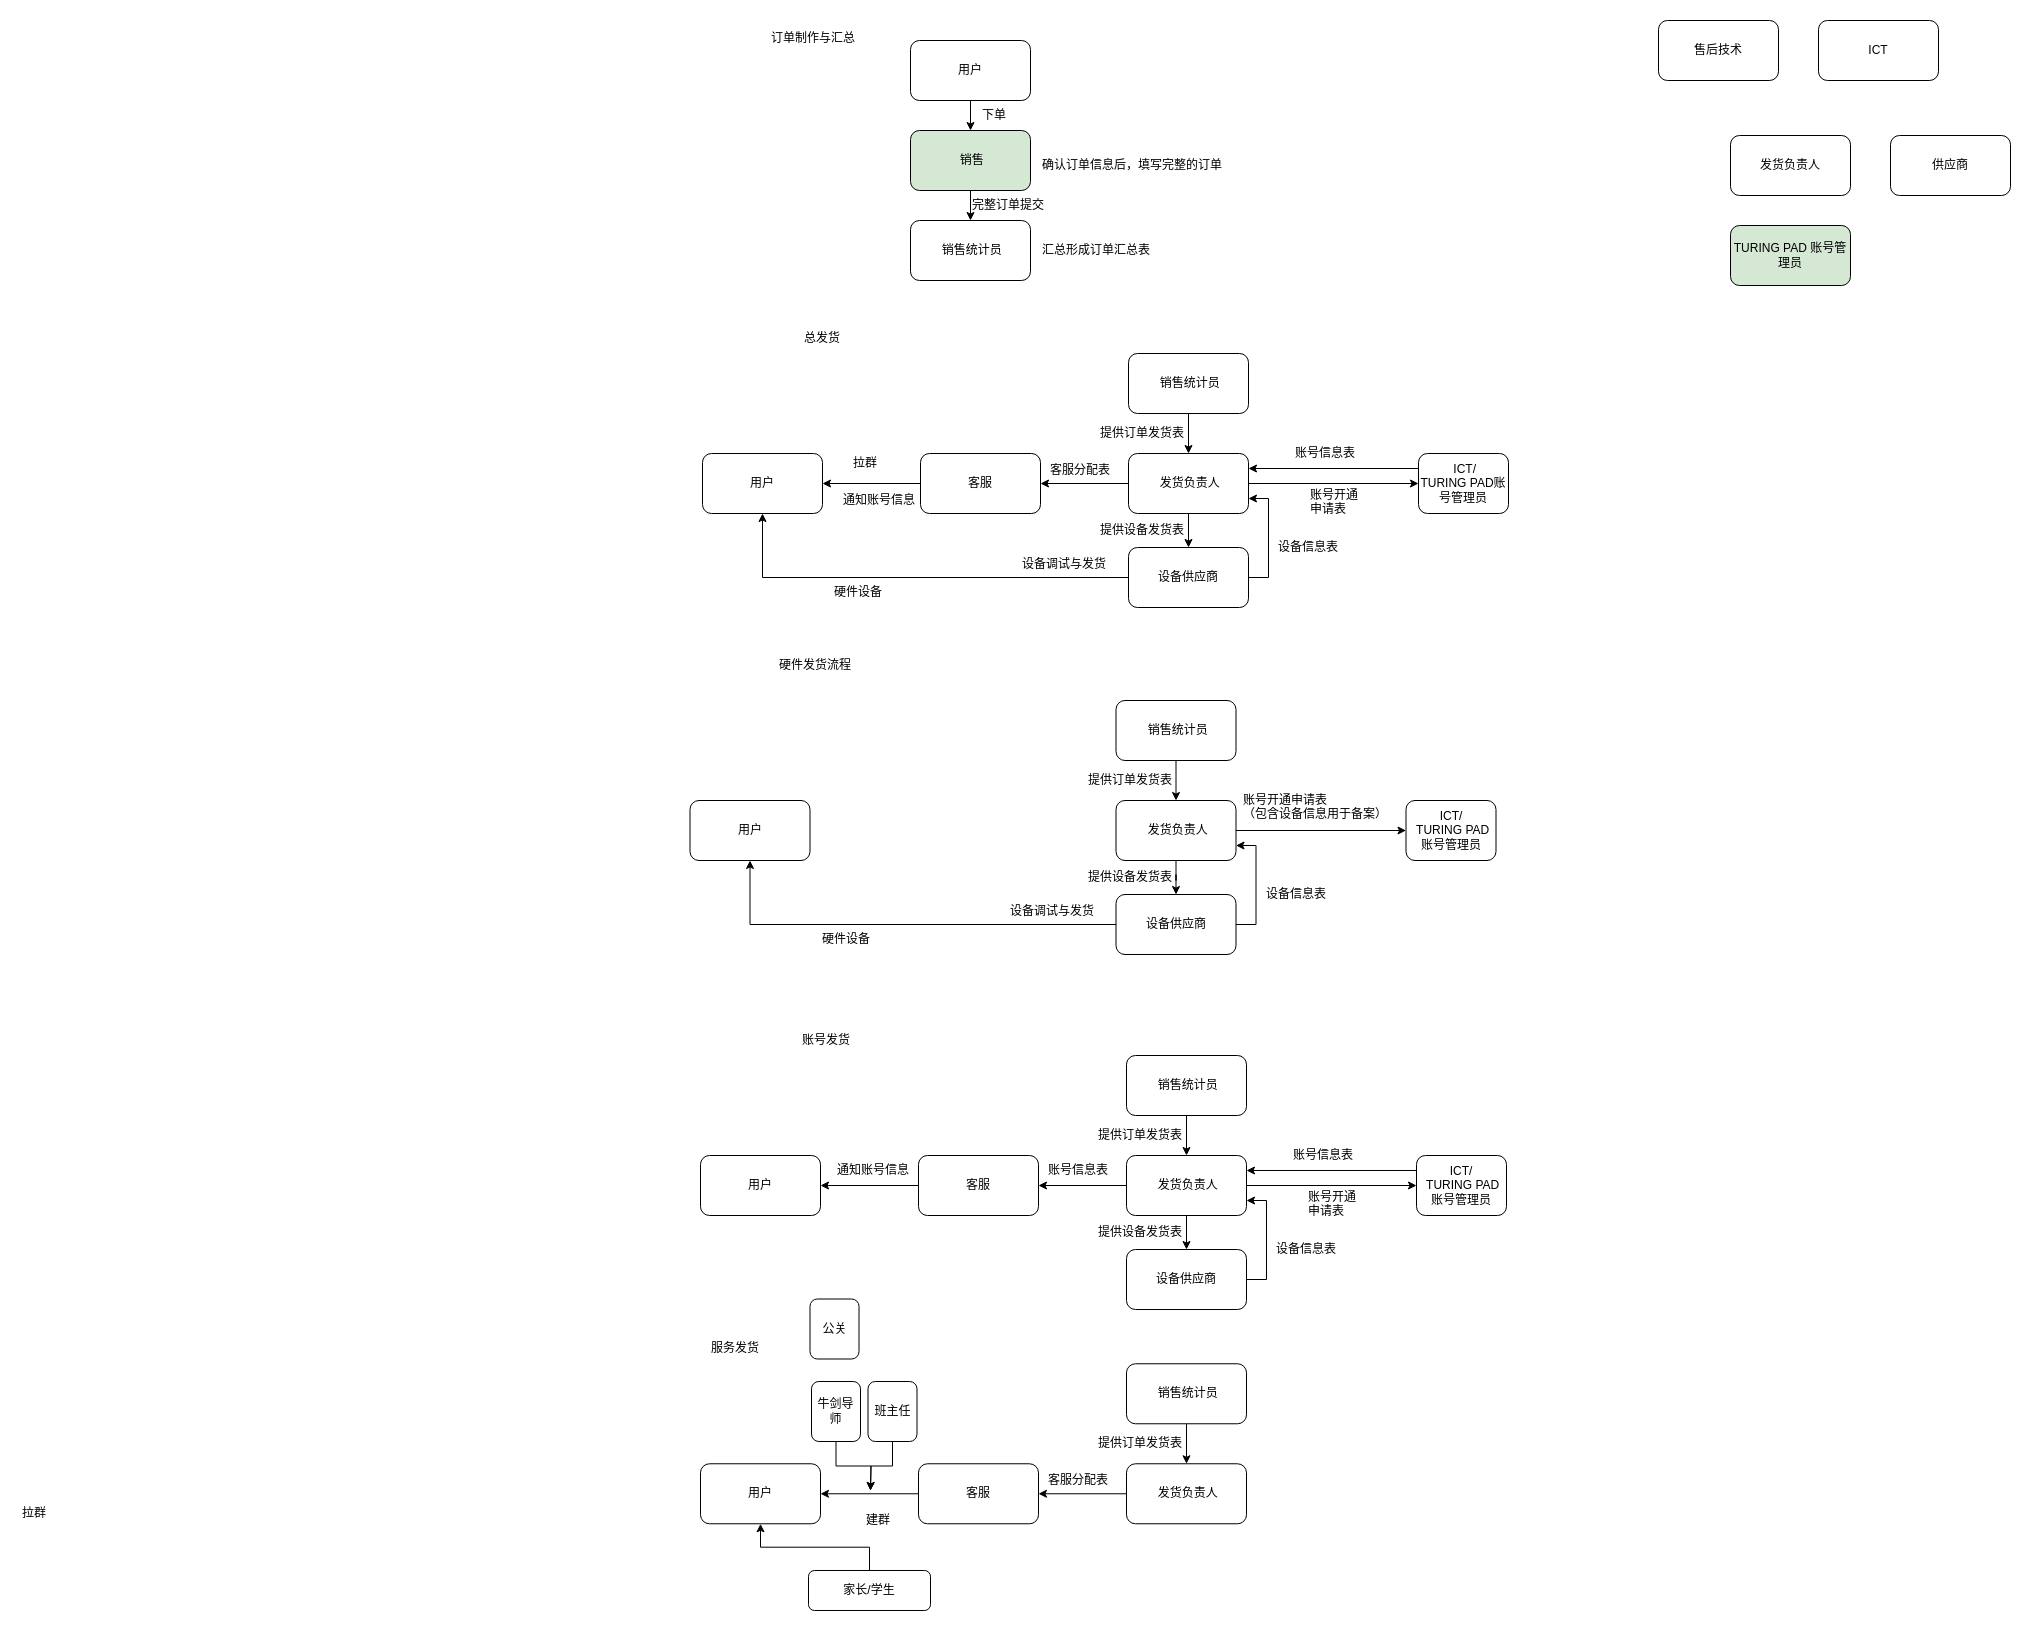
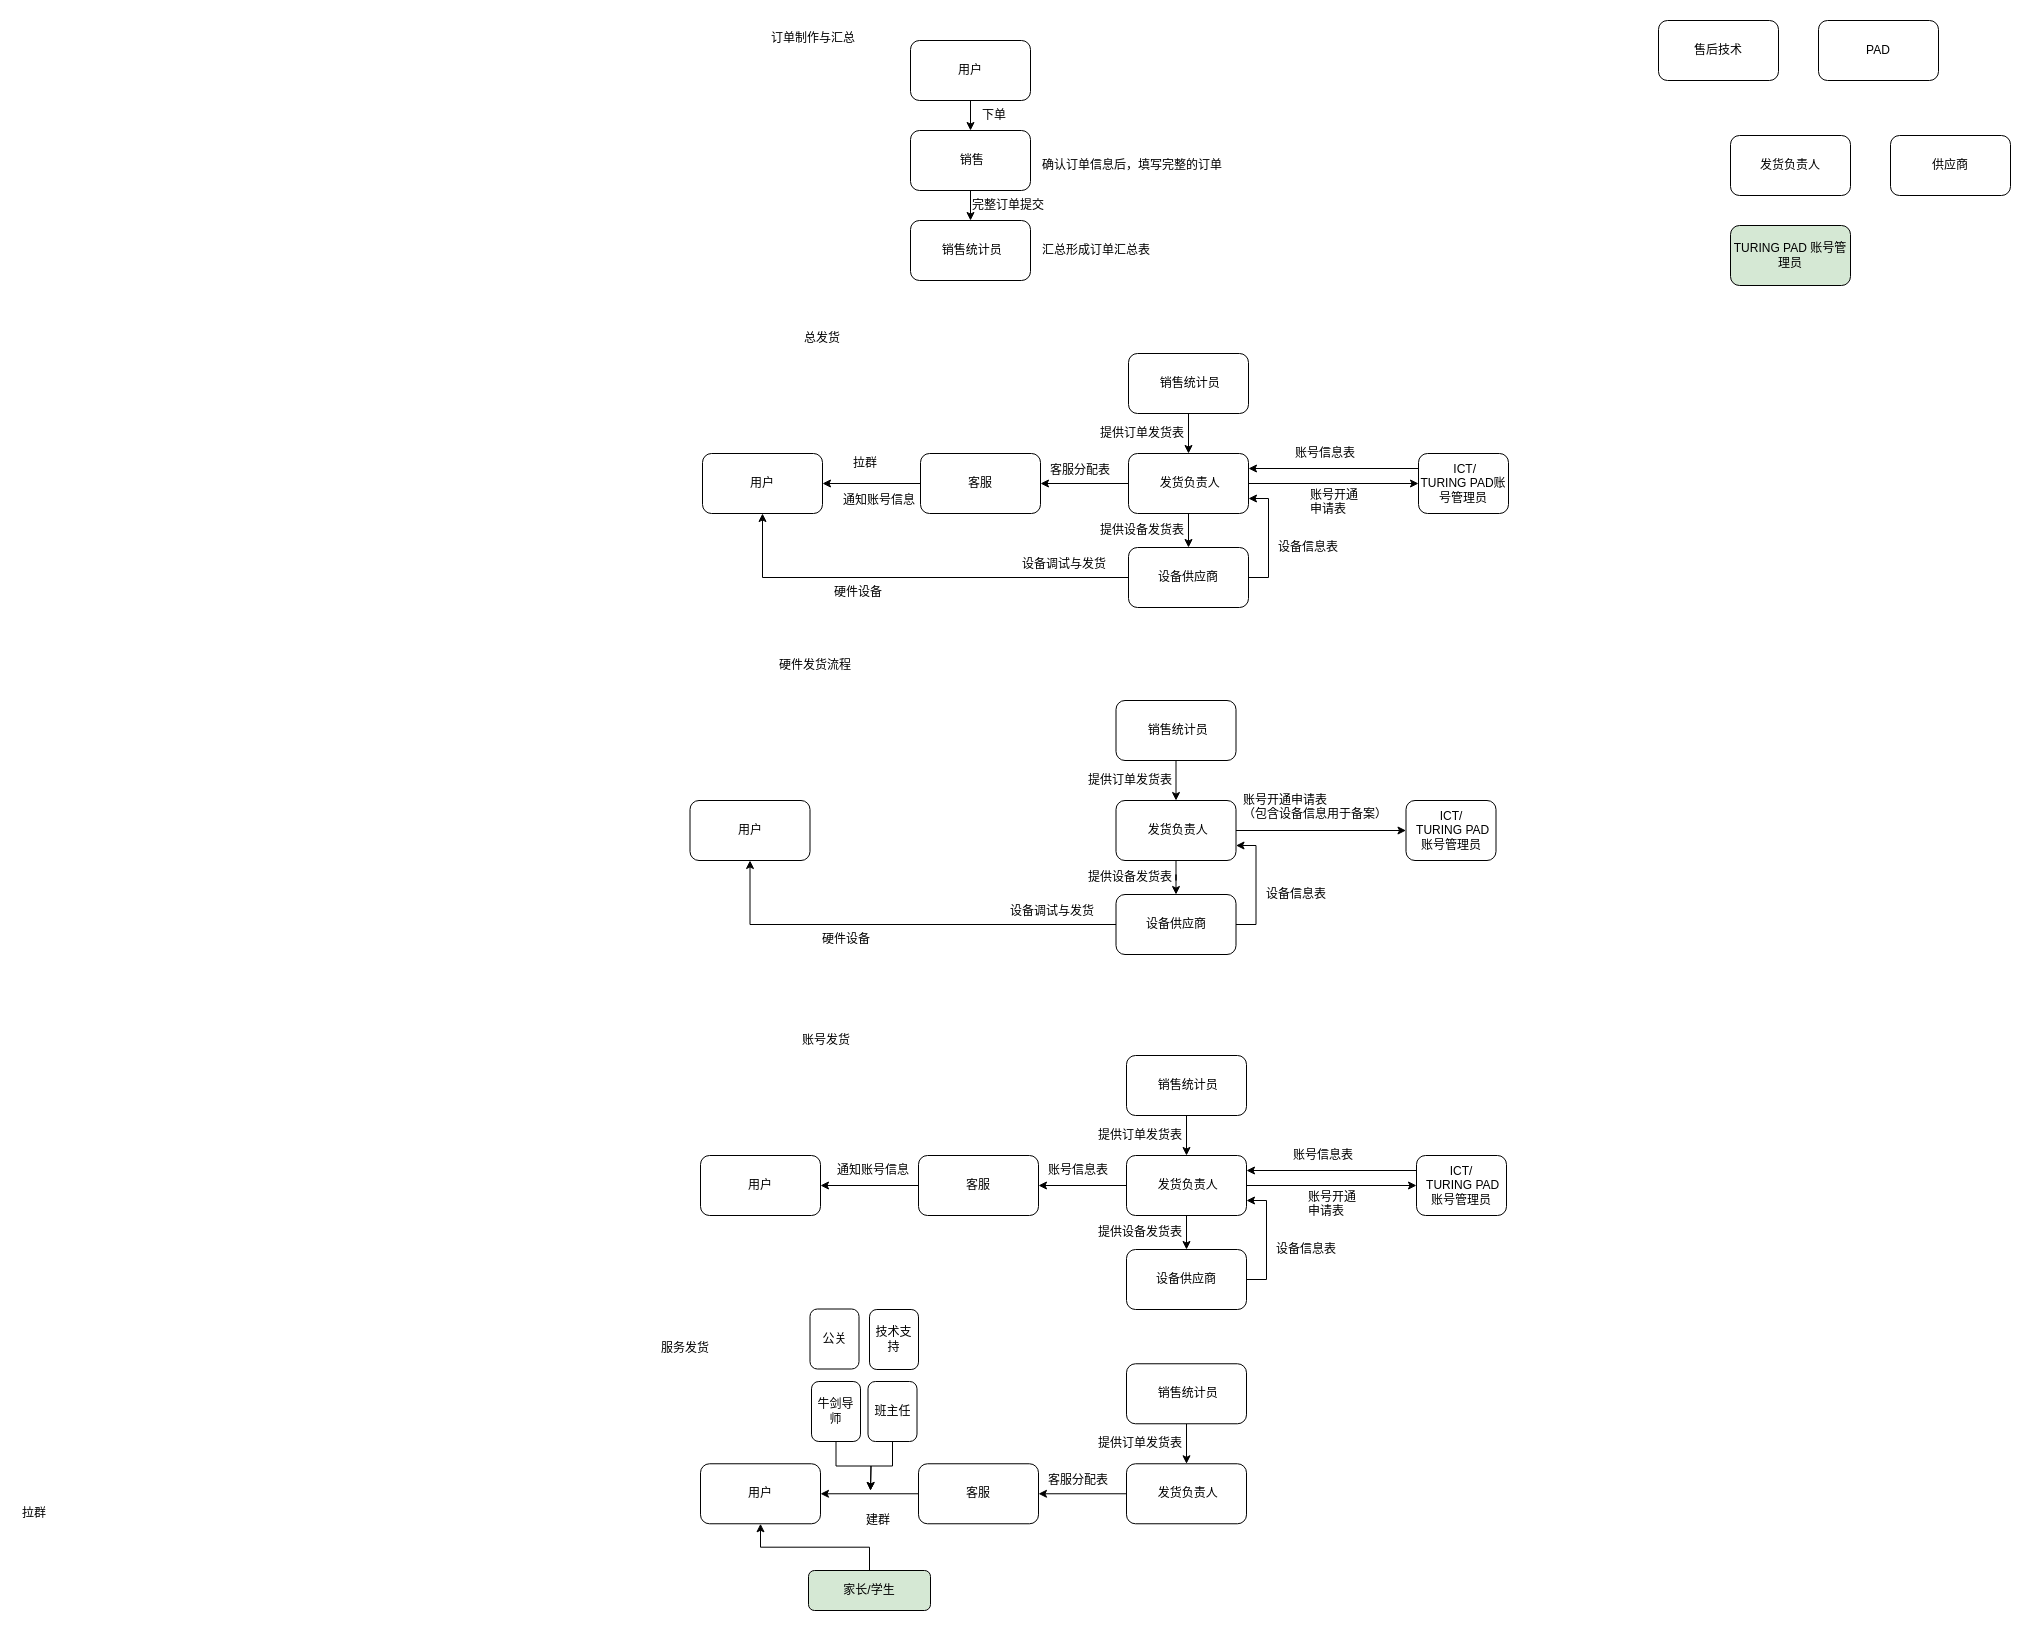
- <mxCell id="11" value="ICT" style="rounded=1;whiteSpace=wrap;html=1;" parent="1" vertex="1"><mxGeometry x="1818" y="20" width="120" height="60" as="geometry" /></mxCell>
+ <mxCell id="11" value="PAD" style="rounded=1;whiteSpace=wrap;html=1;" parent="1" vertex="1"><mxGeometry x="1818" y="20" width="120" height="60" as="geometry" /></mxCell>
- <mxCell id="5" value="&amp;nbsp;销售" style="rounded=1;whiteSpace=wrap;html=1;fillColor=#d5e8d4;" parent="1" vertex="1"><mxGeometry x="910" y="130" width="120" height="60" as="geometry" /></mxCell>
+ <mxCell id="5" value="&amp;nbsp;销售" style="rounded=1;whiteSpace=wrap;html=1;" parent="1" vertex="1"><mxGeometry x="910" y="130" width="120" height="60" as="geometry" /></mxCell>
- <mxCell id="96" value="公关" style="rounded=1;whiteSpace=wrap;html=1;" parent="1" vertex="1"><mxGeometry x="809.5" y="1298.5" width="49" height="60" as="geometry" /></mxCell>
+ <mxCell id="96" value="公关" style="rounded=1;whiteSpace=wrap;html=1;" parent="1" vertex="1"><mxGeometry x="809.5" y="1308.5" width="49" height="60" as="geometry" /></mxCell>
+ <mxCell id="95" value="技术支持" style="rounded=1;whiteSpace=wrap;html=1;" parent="1" vertex="1"><mxGeometry x="869" y="1309" width="49" height="60" as="geometry" /></mxCell>
- <mxCell id="85" value="服务发货&lt;br&gt;" style="text;html=1;resizable=0;points=[];autosize=1;align=left;verticalAlign=top;spacingTop=-4;" parent="1" vertex="1"><mxGeometry x="709" y="1338.276" width="60" height="20" as="geometry" /></mxCell>
+ <mxCell id="85" value="服务发货&lt;br&gt;" style="text;html=1;resizable=0;points=[];autosize=1;align=left;verticalAlign=top;spacingTop=-4;" parent="1" vertex="1"><mxGeometry x="659" y="1338.276" width="60" height="20" as="geometry" /></mxCell>
- <mxCell id="99" value="家长/学生" style="rounded=1;whiteSpace=wrap;html=1;" parent="1" vertex="1"><mxGeometry x="808" y="1570" width="122" height="40" as="geometry" /></mxCell>
+ <mxCell id="99" value="家长/学生" style="rounded=1;whiteSpace=wrap;html=1;fillColor=#d5e8d4;" parent="1" vertex="1"><mxGeometry x="808" y="1570" width="122" height="40" as="geometry" /></mxCell>
